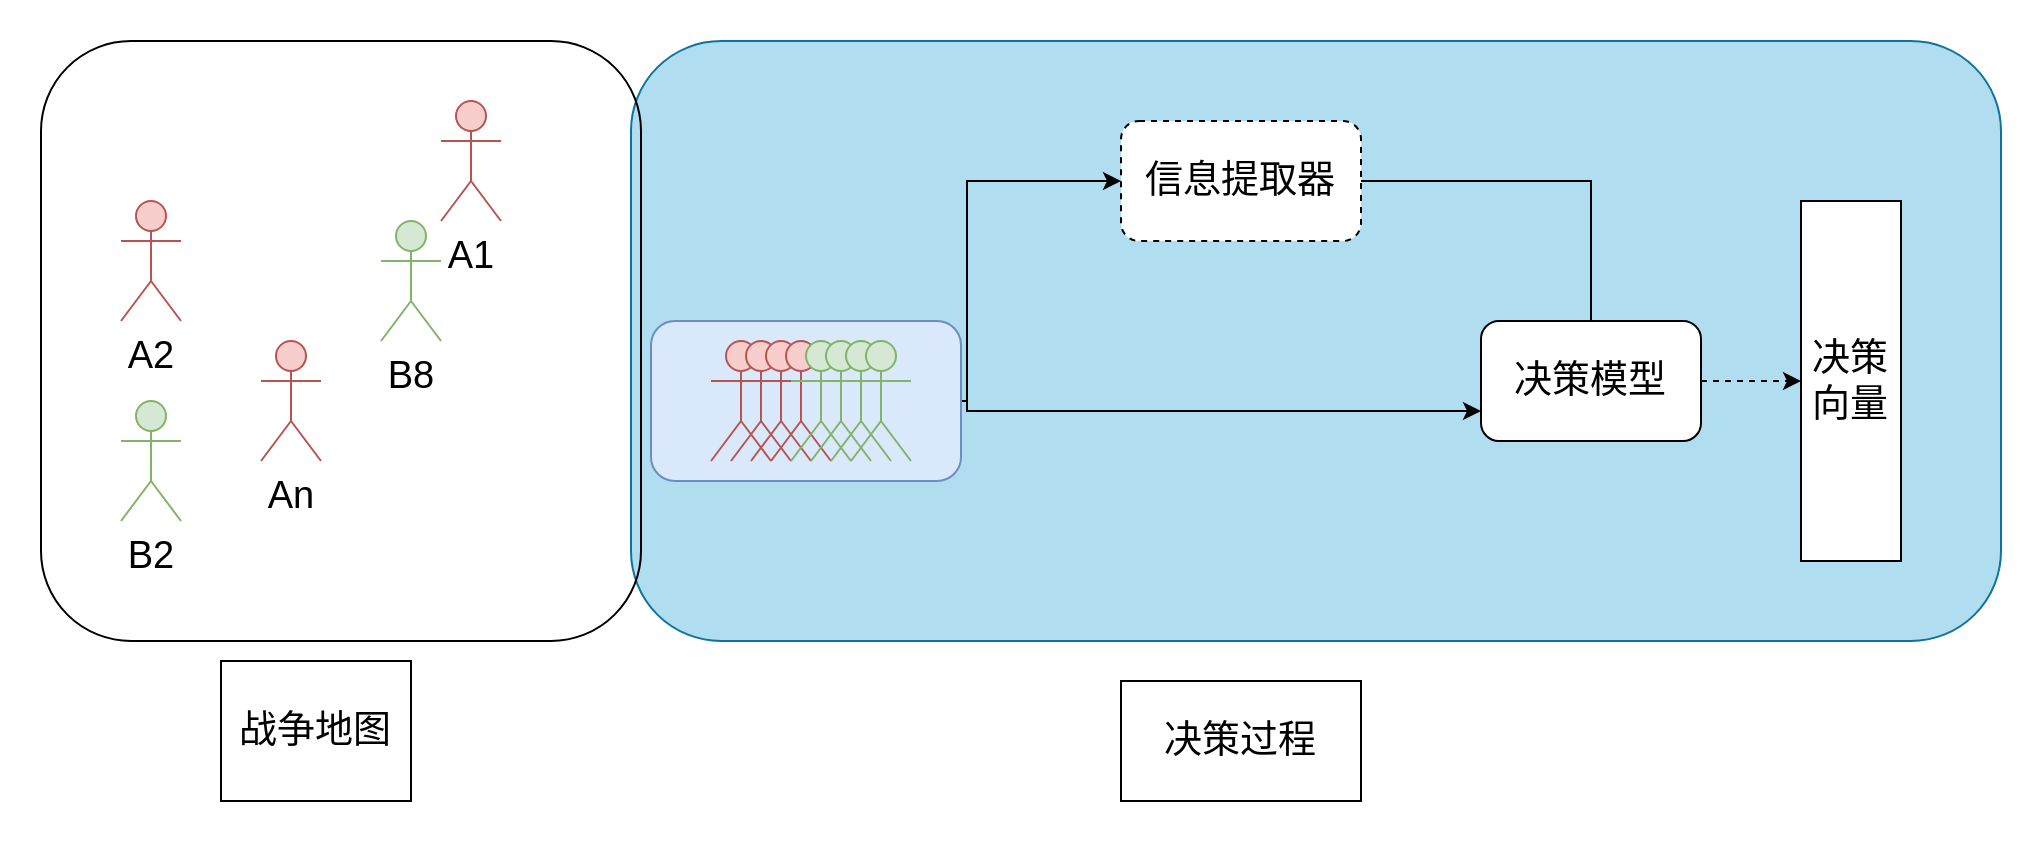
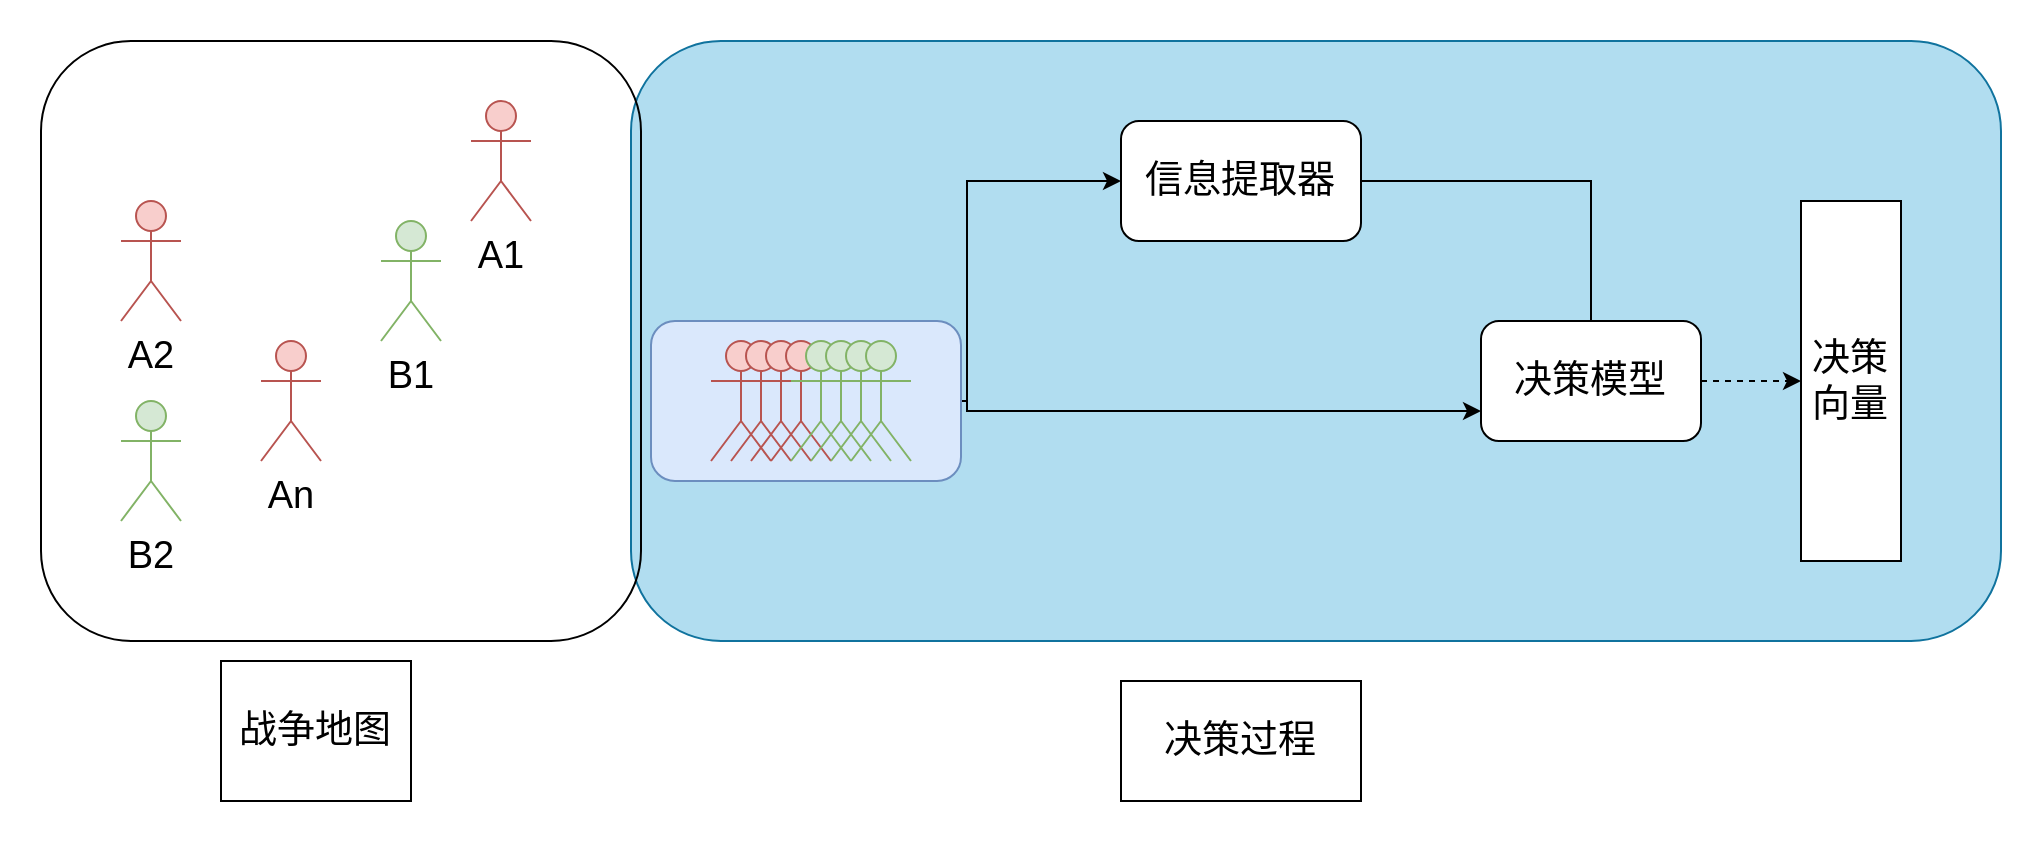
- <mxCell id="9" value="A1" style="shape=umlActor;verticalLabelPosition=bottom;verticalAlign=top;html=1;outlineConnect=0;fontSize=19;fillColor=#f8cecc;strokeColor=#b85450;" vertex="1" parent="1"><mxGeometry x="220" y="50" width="30" height="60" as="geometry" /></mxCell>
+ <mxCell id="9" value="A1" style="shape=umlActor;verticalLabelPosition=bottom;verticalAlign=top;html=1;outlineConnect=0;fontSize=19;fillColor=#f8cecc;strokeColor=#b85450;" vertex="1" parent="1"><mxGeometry x="235" y="50" width="30" height="60" as="geometry" /></mxCell>
- <mxCell id="17" value="信息提取器" style="rounded=1;whiteSpace=wrap;html=1;fontSize=19;dashed=1;" vertex="1" parent="1"><mxGeometry x="560" y="60" width="120" height="60" as="geometry" /></mxCell>
+ <mxCell id="17" value="信息提取器" style="rounded=1;whiteSpace=wrap;html=1;fontSize=19;" vertex="1" parent="1"><mxGeometry x="560" y="60" width="120" height="60" as="geometry" /></mxCell>
- <mxCell id="12" value="B8" style="shape=umlActor;verticalLabelPosition=bottom;verticalAlign=top;html=1;outlineConnect=0;fontSize=19;fillColor=#d5e8d4;strokeColor=#82b366;" vertex="1" parent="1"><mxGeometry x="190" y="110" width="30" height="60" as="geometry" /></mxCell>
+ <mxCell id="12" value="B1" style="shape=umlActor;verticalLabelPosition=bottom;verticalAlign=top;html=1;outlineConnect=0;fontSize=19;fillColor=#d5e8d4;strokeColor=#82b366;" vertex="1" parent="1"><mxGeometry x="190" y="110" width="30" height="60" as="geometry" /></mxCell>
